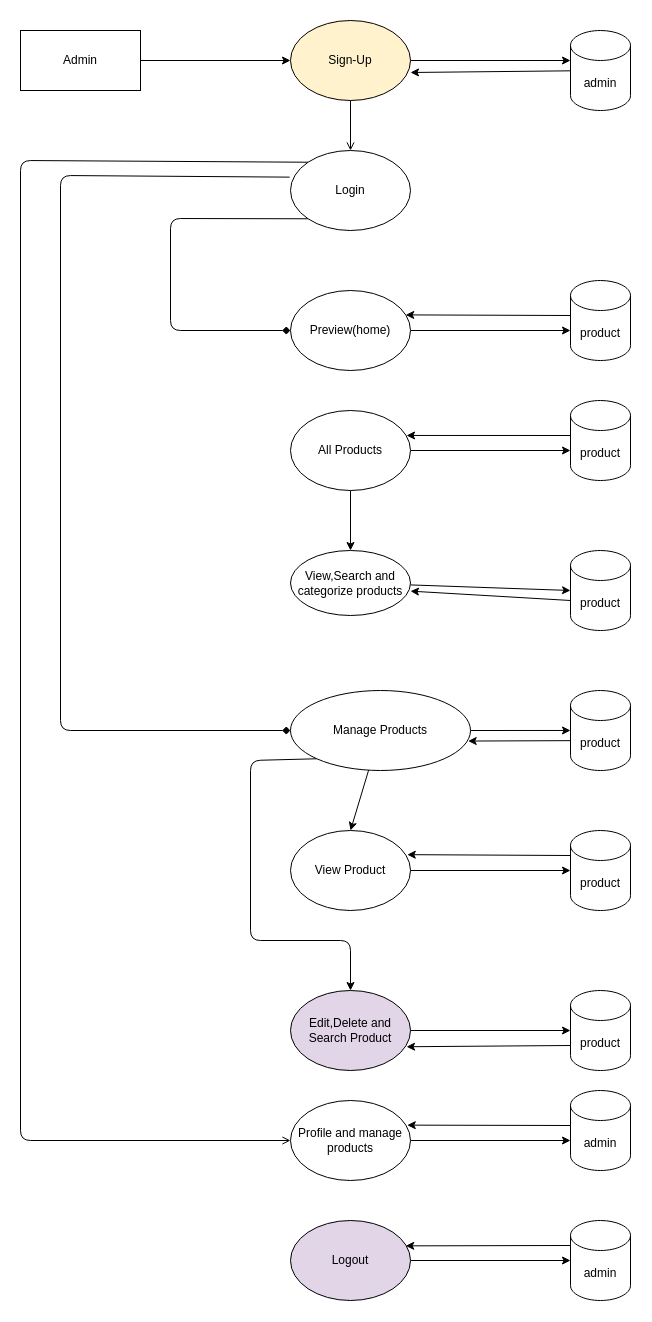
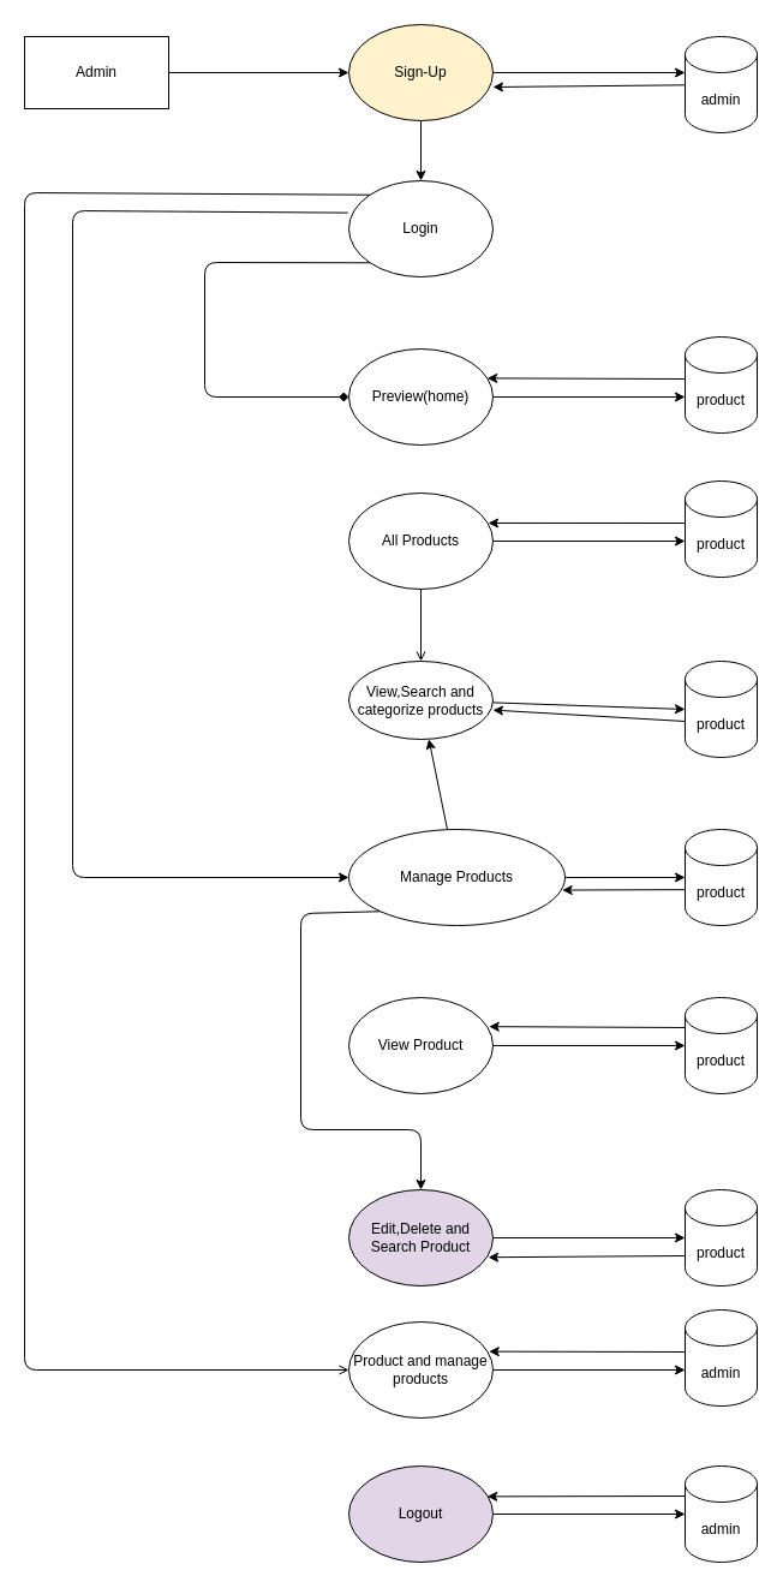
- <mxCell id="5" style="edgeStyle=none;html=1;entryX=0.5;entryY=0;entryDx=0;entryDy=0;endArrow=open;" parent="1" source="6" target="10" edge="1"><mxGeometry relative="1" as="geometry" /></mxCell>
+ <mxCell id="5" style="edgeStyle=none;html=1;entryX=0.5;entryY=0;entryDx=0;entryDy=0;" parent="1" source="6" target="10" edge="1"><mxGeometry relative="1" as="geometry" /></mxCell>
- <mxCell id="15" style="edgeStyle=none;html=1;exitX=0.5;exitY=1;exitDx=0;exitDy=0;" parent="1" source="16" target="19" edge="1"><mxGeometry relative="1" as="geometry" /></mxCell>
+ <mxCell id="15" style="edgeStyle=none;html=1;exitX=0.5;exitY=1;exitDx=0;exitDy=0;endArrow=open;" parent="1" source="16" target="19" edge="1"><mxGeometry relative="1" as="geometry" /></mxCell>
- <mxCell id="8" style="edgeStyle=none;html=1;exitX=-0.007;exitY=0.333;exitDx=0;exitDy=0;entryX=0;entryY=0.5;entryDx=0;entryDy=0;exitPerimeter=0;endArrow=diamond;" parent="1" source="10" target="24" edge="1"><mxGeometry relative="1" as="geometry"><mxPoint x="290" y="745" as="targetPoint" /><mxPoint x="307.574" y="176.716" as="sourcePoint" /><Array as="points"><mxPoint x="60" y="175" /><mxPoint x="60" y="730" /></Array></mxGeometry></mxCell>
+ <mxCell id="8" style="edgeStyle=none;html=1;exitX=-0.007;exitY=0.333;exitDx=0;exitDy=0;entryX=0;entryY=0.5;entryDx=0;entryDy=0;exitPerimeter=0;" parent="1" source="10" target="24" edge="1"><mxGeometry relative="1" as="geometry"><mxPoint x="290" y="745" as="targetPoint" /><mxPoint x="307.574" y="176.716" as="sourcePoint" /><Array as="points"><mxPoint x="60" y="175" /><mxPoint x="60" y="730" /></Array></mxGeometry></mxCell>
- <mxCell id="22" style="edgeStyle=none;html=1;entryX=0.5;entryY=0;entryDx=0;entryDy=0;" parent="1" source="24" target="27" edge="1"><mxGeometry relative="1" as="geometry" /></mxCell>
+ <mxCell id="22" style="edgeStyle=none;html=1;" parent="1" source="24" target="19" edge="1"><mxGeometry relative="1" as="geometry" /></mxCell>
- <mxCell id="33" value="Profile and manage products" style="ellipse;whiteSpace=wrap;html=1;" parent="1" vertex="1"><mxGeometry x="290" y="1100" width="120" height="80" as="geometry" /></mxCell>
+ <mxCell id="33" value="Product and manage products" style="ellipse;whiteSpace=wrap;html=1;" parent="1" vertex="1"><mxGeometry x="290" y="1100" width="120" height="80" as="geometry" /></mxCell>
